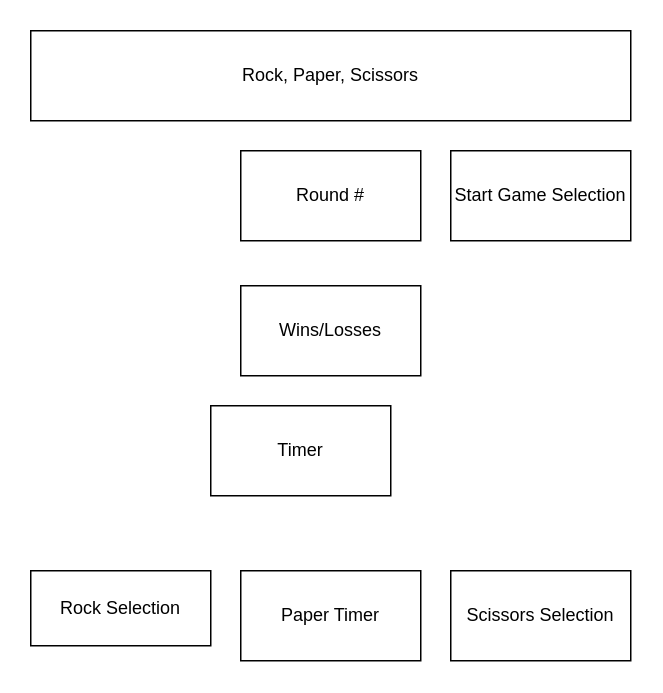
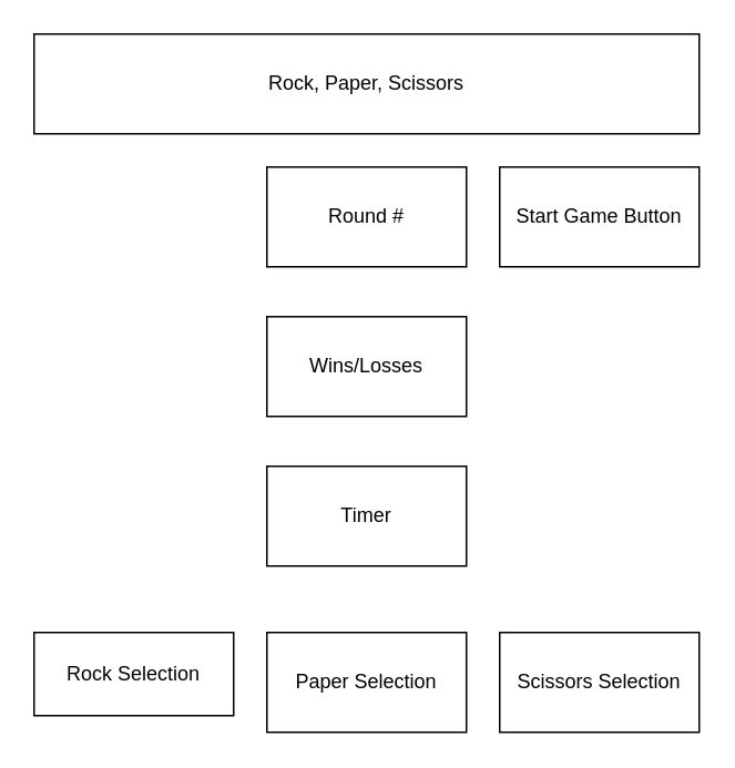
- <mxCell id="9" value="Start Game Selection" style="rounded=0;whiteSpace=wrap;html=1;" vertex="1" parent="1"><mxGeometry x="300" y="100" width="120" height="60" as="geometry" /></mxCell>
+ <mxCell id="9" value="Start Game Button" style="rounded=0;whiteSpace=wrap;html=1;" vertex="1" parent="1"><mxGeometry x="300" y="100" width="120" height="60" as="geometry" /></mxCell>
- <mxCell id="3" value="Timer" style="rounded=0;whiteSpace=wrap;html=1;" vertex="1" parent="1"><mxGeometry x="140" y="270" width="120" height="60" as="geometry" /></mxCell>
+ <mxCell id="3" value="Timer" style="rounded=0;whiteSpace=wrap;html=1;" vertex="1" parent="1"><mxGeometry x="160" y="280" width="120" height="60" as="geometry" /></mxCell>
- <mxCell id="5" value="Paper Timer" style="rounded=0;whiteSpace=wrap;html=1;" vertex="1" parent="1"><mxGeometry x="160" y="380" width="120" height="60" as="geometry" /></mxCell>
+ <mxCell id="5" value="Paper Selection" style="rounded=0;whiteSpace=wrap;html=1;" vertex="1" parent="1"><mxGeometry x="160" y="380" width="120" height="60" as="geometry" /></mxCell>
